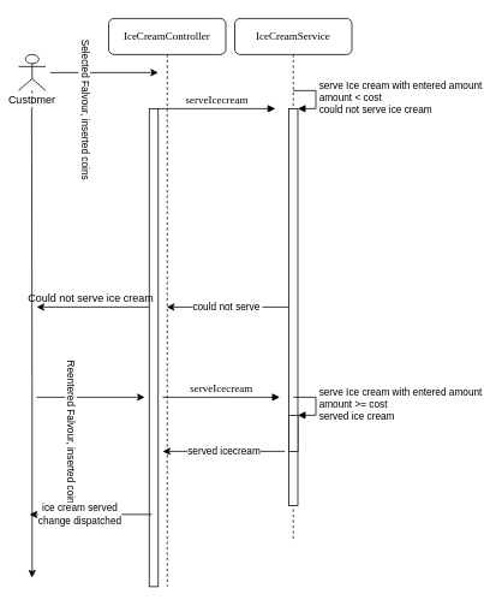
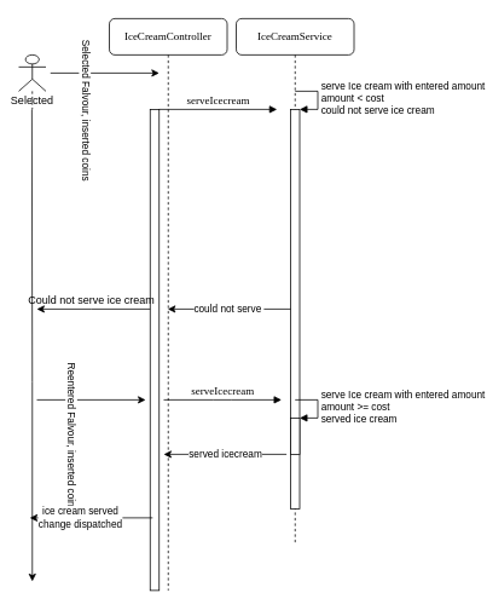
- <mxCell id="13" value="Customer" parent="1" vertex="1" style="shape=umlLifeline;participant=umlActor;perimeter=lifelinePerimeter;whiteSpace=wrap;html=1;container=1;collapsible=0;recursiveResize=0;verticalAlign=top;spacingTop=36;outlineConnect=0;fontFamily=Helvetica;fontSize=12;fontColor=#000000;align=center;strokeColor=#000000;fillColor=#ffffff;"><mxGeometry as="geometry" height="60" width="30" y="60" x="20" /></mxCell>
+ <mxCell id="13" value="Selected" parent="1" vertex="1" style="shape=umlLifeline;participant=umlActor;perimeter=lifelinePerimeter;whiteSpace=wrap;html=1;container=1;collapsible=0;recursiveResize=0;verticalAlign=top;spacingTop=36;outlineConnect=0;fontFamily=Helvetica;fontSize=12;fontColor=#000000;align=center;strokeColor=#000000;fillColor=#ffffff;"><mxGeometry as="geometry" height="60" width="30" y="60" x="20" /></mxCell>
